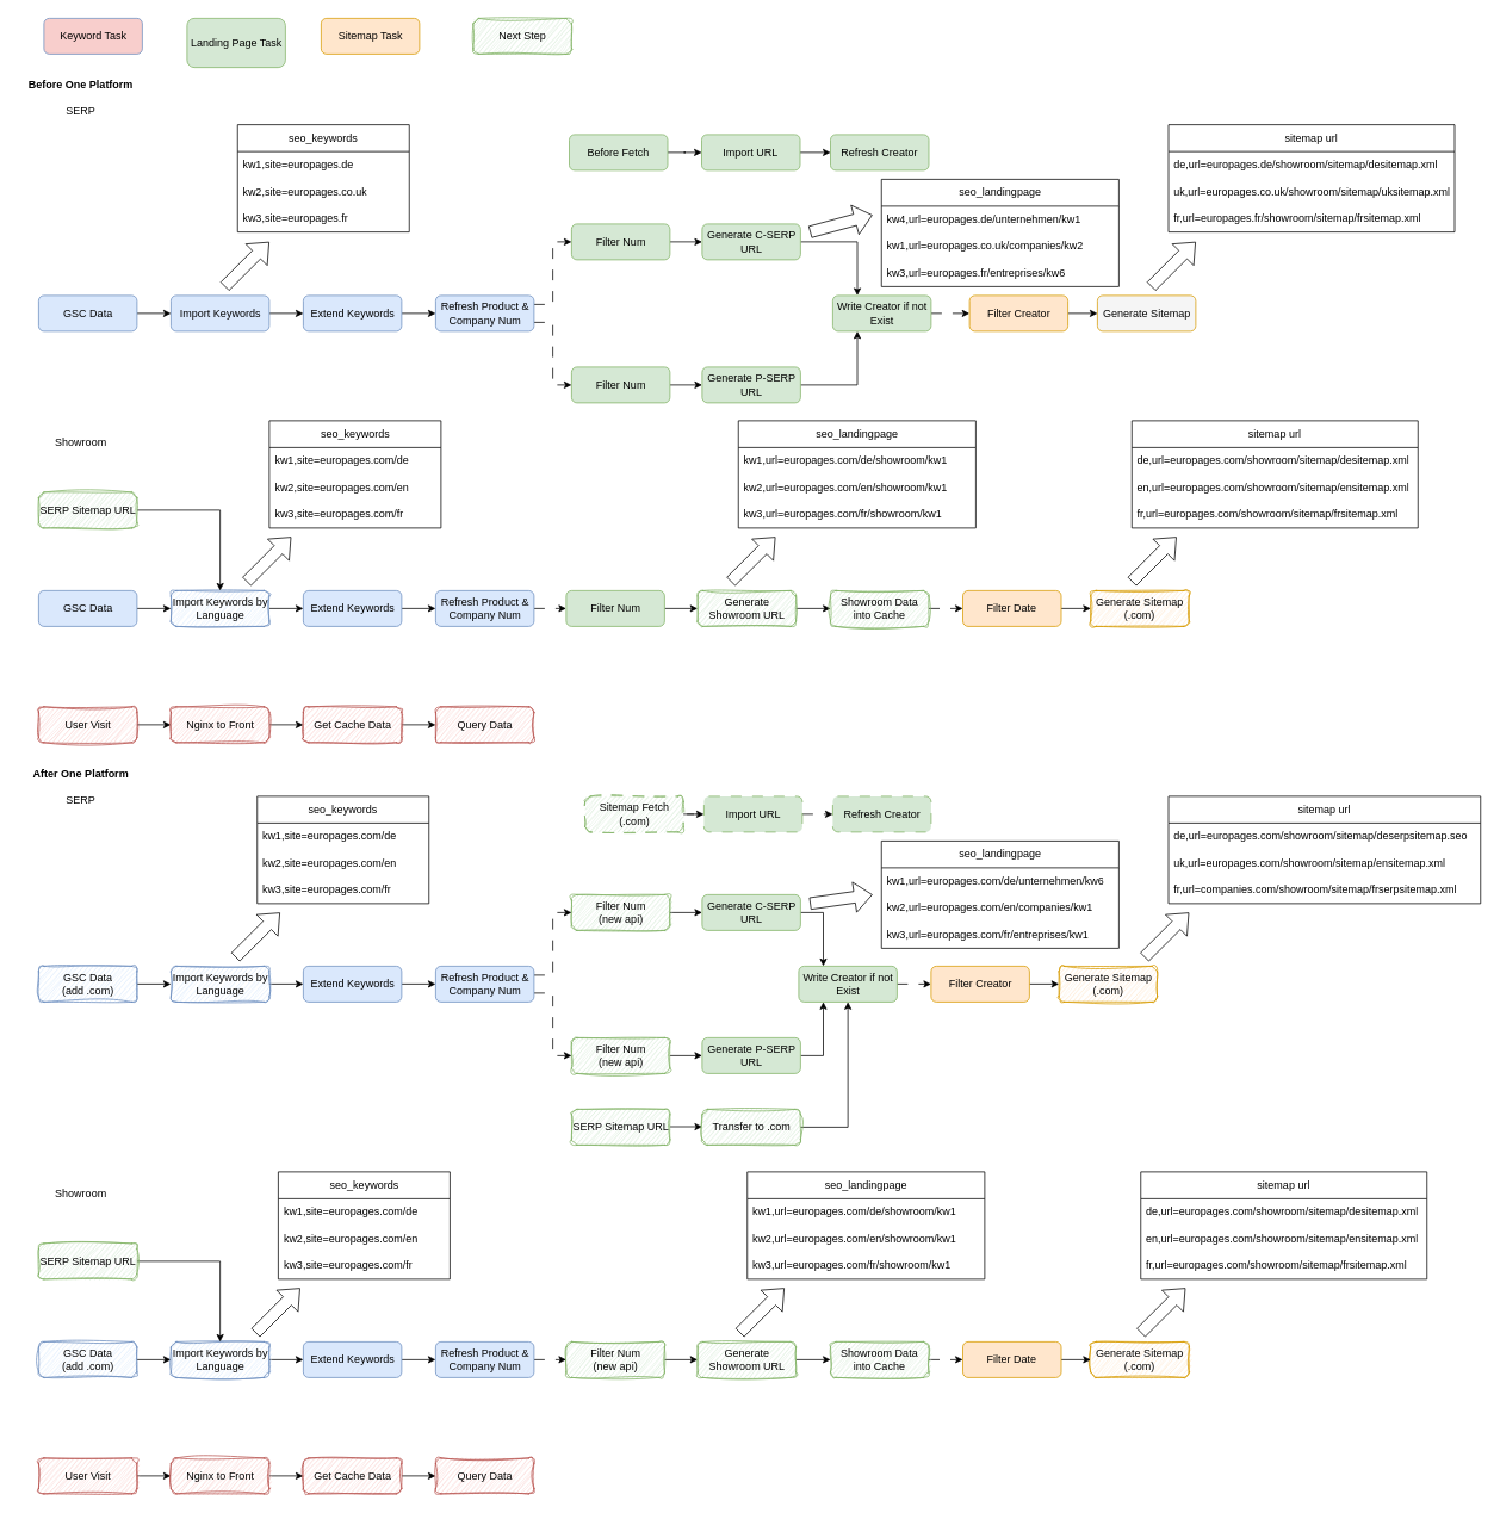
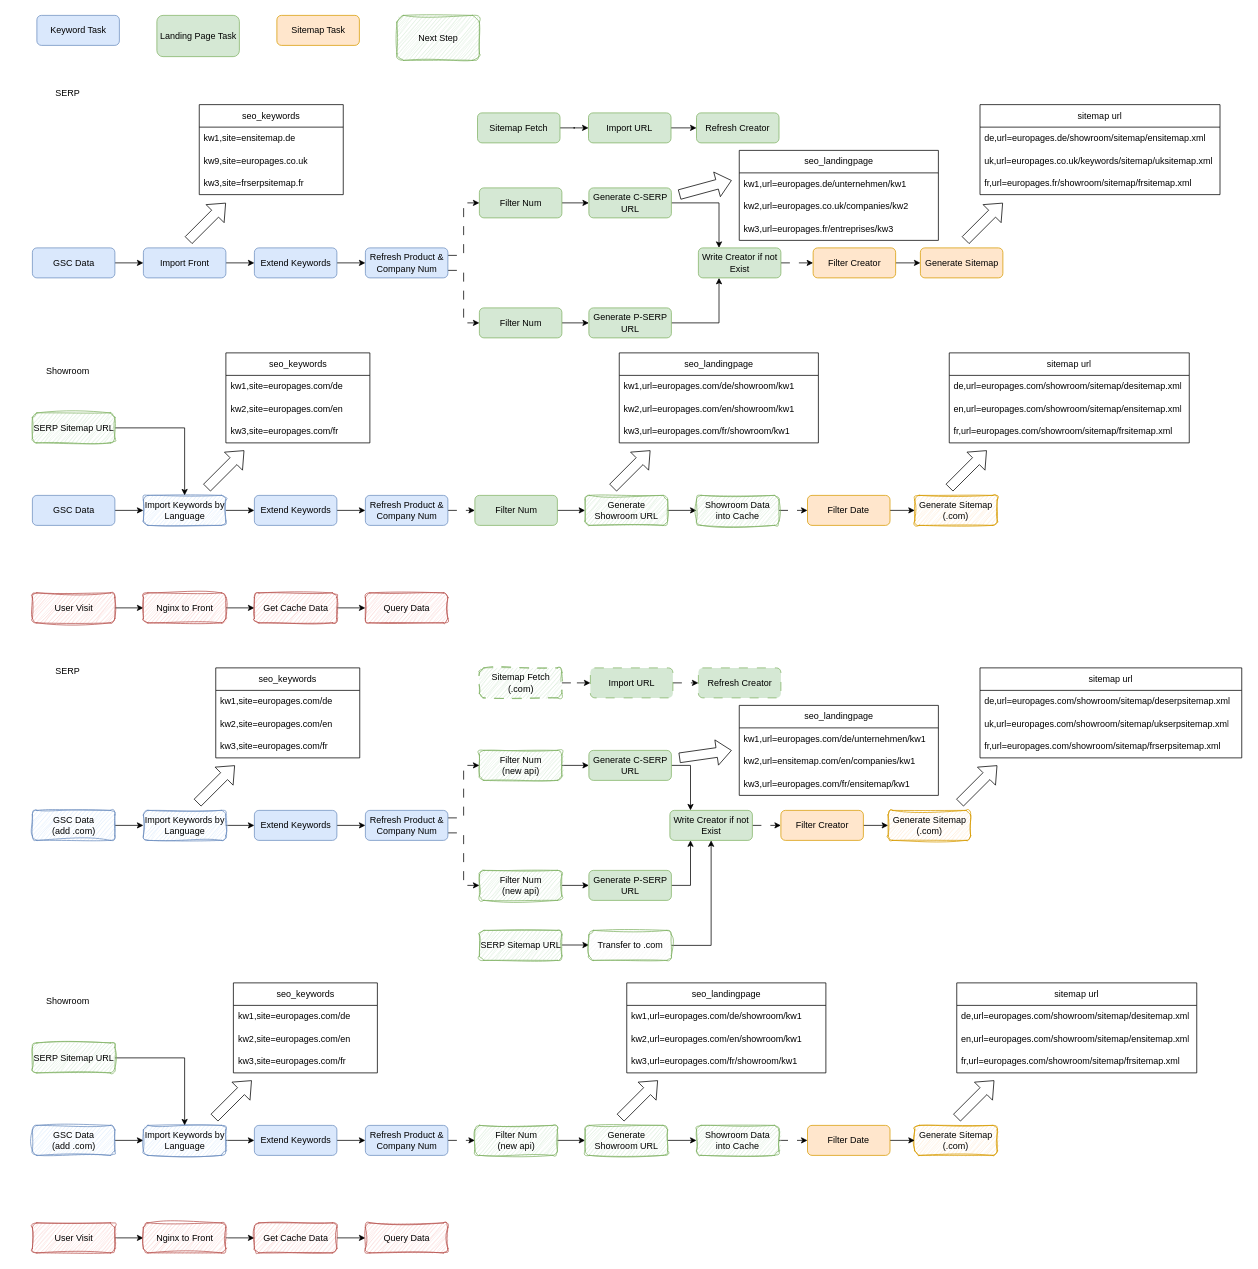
- <mxCell id="23" value="Keyword Task" style="rounded=1;whiteSpace=wrap;html=1;fillColor=#f8cecc;strokeColor=#6c8ebf;" parent="1" vertex="1"><mxGeometry x="48.5" y="20" width="110" height="40" as="geometry" /></mxCell>
+ <mxCell id="23" value="Keyword Task" style="rounded=1;whiteSpace=wrap;html=1;fillColor=#dae8fc;strokeColor=#6c8ebf;" parent="1" vertex="1"><mxGeometry x="48.5" y="20" width="110" height="40" as="geometry" /></mxCell>
- <mxCell id="25" value="Sitemap Task" style="rounded=1;whiteSpace=wrap;html=1;fillColor=#ffe6cc;strokeColor=#d79b00;" parent="1" vertex="1"><mxGeometry x="358.5" y="20" width="110" height="40" as="geometry" /></mxCell>
+ <mxCell id="25" value="Sitemap Task" style="rounded=1;whiteSpace=wrap;html=1;fillColor=#ffe6cc;strokeColor=#d79b00;" parent="1" vertex="1"><mxGeometry x="368.5" y="20" width="110" height="40" as="geometry" /></mxCell>
- <mxCell id="29" value="Next Step" style="rounded=1;whiteSpace=wrap;html=1;fillColor=#d5e8d4;strokeColor=#82b366;sketch=1;curveFitting=1;jiggle=2;" parent="1" vertex="1"><mxGeometry x="528.5" y="20" width="110" height="40" as="geometry" /></mxCell>
+ <mxCell id="29" value="Next Step" style="rounded=1;whiteSpace=wrap;html=1;fillColor=#d5e8d4;strokeColor=#82b366;sketch=1;curveFitting=1;jiggle=2;" parent="1" vertex="1"><mxGeometry x="528.5" y="20" width="110" height="60" as="geometry" /></mxCell>
- <mxCell id="115" value="Before One Platform" style="text;html=1;align=center;verticalAlign=middle;whiteSpace=wrap;rounded=0;fontStyle=1" parent="1" vertex="1"><mxGeometry x="20" y="79" width="140" height="30" as="geometry" /></mxCell>
- <mxCell id="17" value="Before Fetch" style="rounded=1;whiteSpace=wrap;html=1;fillColor=#d5e8d4;strokeColor=#82b366;" parent="1" vertex="1"><mxGeometry x="636" y="150" width="110" height="40" as="geometry" /></mxCell>
+ <mxCell id="17" value="Sitemap Fetch" style="rounded=1;whiteSpace=wrap;html=1;fillColor=#d5e8d4;strokeColor=#82b366;" parent="1" vertex="1"><mxGeometry x="636" y="150" width="110" height="40" as="geometry" /></mxCell>
- <mxCell id="145" value="kw1,site=europages.de" style="text;strokeColor=none;fillColor=none;align=left;verticalAlign=middle;spacingLeft=4;spacingRight=4;overflow=hidden;points=[[0,0.5],[1,0.5]];portConstraint=eastwest;rotatable=0;whiteSpace=wrap;html=1;" vertex="1" parent="144"><mxGeometry y="30" width="192" height="30" as="geometry" /></mxCell>
+ <mxCell id="145" value="kw1,site=ensitemap.de" style="text;strokeColor=none;fillColor=none;align=left;verticalAlign=middle;spacingLeft=4;spacingRight=4;overflow=hidden;points=[[0,0.5],[1,0.5]];portConstraint=eastwest;rotatable=0;whiteSpace=wrap;html=1;" vertex="1" parent="144"><mxGeometry y="30" width="192" height="30" as="geometry" /></mxCell>
- <mxCell id="135" value="de,url=europages.de/showroom/sitemap/desitemap.xml" style="text;strokeColor=none;fillColor=none;align=left;verticalAlign=middle;spacingLeft=4;spacingRight=4;overflow=hidden;points=[[0,0.5],[1,0.5]];portConstraint=eastwest;rotatable=0;whiteSpace=wrap;html=1;" vertex="1" parent="134"><mxGeometry y="30" width="320" height="30" as="geometry" /></mxCell>
+ <mxCell id="135" value="de,url=europages.de/showroom/sitemap/ensitemap.xml" style="text;strokeColor=none;fillColor=none;align=left;verticalAlign=middle;spacingLeft=4;spacingRight=4;overflow=hidden;points=[[0,0.5],[1,0.5]];portConstraint=eastwest;rotatable=0;whiteSpace=wrap;html=1;" vertex="1" parent="134"><mxGeometry y="30" width="320" height="30" as="geometry" /></mxCell>
- <mxCell id="146" value="kw2,site=europages.co.uk" style="text;strokeColor=none;fillColor=none;align=left;verticalAlign=middle;spacingLeft=4;spacingRight=4;overflow=hidden;points=[[0,0.5],[1,0.5]];portConstraint=eastwest;rotatable=0;whiteSpace=wrap;html=1;" vertex="1" parent="144"><mxGeometry y="60" width="192" height="30" as="geometry" /></mxCell>
+ <mxCell id="146" value="kw9,site=europages.co.uk" style="text;strokeColor=none;fillColor=none;align=left;verticalAlign=middle;spacingLeft=4;spacingRight=4;overflow=hidden;points=[[0,0.5],[1,0.5]];portConstraint=eastwest;rotatable=0;whiteSpace=wrap;html=1;" vertex="1" parent="144"><mxGeometry y="60" width="192" height="30" as="geometry" /></mxCell>
- <mxCell id="136" value="uk,url=europages.co.uk/showroom/sitemap/uksitemap.xml" style="text;strokeColor=none;fillColor=none;align=left;verticalAlign=middle;spacingLeft=4;spacingRight=4;overflow=hidden;points=[[0,0.5],[1,0.5]];portConstraint=eastwest;rotatable=0;whiteSpace=wrap;html=1;" vertex="1" parent="134"><mxGeometry y="60" width="320" height="30" as="geometry" /></mxCell>
+ <mxCell id="136" value="uk,url=europages.co.uk/keywords/sitemap/uksitemap.xml" style="text;strokeColor=none;fillColor=none;align=left;verticalAlign=middle;spacingLeft=4;spacingRight=4;overflow=hidden;points=[[0,0.5],[1,0.5]];portConstraint=eastwest;rotatable=0;whiteSpace=wrap;html=1;" vertex="1" parent="134"><mxGeometry y="60" width="320" height="30" as="geometry" /></mxCell>
- <mxCell id="147" value="kw3,site=europages.fr" style="text;strokeColor=none;fillColor=none;align=left;verticalAlign=middle;spacingLeft=4;spacingRight=4;overflow=hidden;points=[[0,0.5],[1,0.5]];portConstraint=eastwest;rotatable=0;whiteSpace=wrap;html=1;" vertex="1" parent="144"><mxGeometry y="90" width="192" height="30" as="geometry" /></mxCell>
+ <mxCell id="147" value="kw3,site=frserpsitemap.fr" style="text;strokeColor=none;fillColor=none;align=left;verticalAlign=middle;spacingLeft=4;spacingRight=4;overflow=hidden;points=[[0,0.5],[1,0.5]];portConstraint=eastwest;rotatable=0;whiteSpace=wrap;html=1;" vertex="1" parent="144"><mxGeometry y="90" width="192" height="30" as="geometry" /></mxCell>
- <mxCell id="140" value="kw4,url=europages.de/unternehmen/kw1" style="text;strokeColor=none;fillColor=none;align=left;verticalAlign=middle;spacingLeft=4;spacingRight=4;overflow=hidden;points=[[0,0.5],[1,0.5]];portConstraint=eastwest;rotatable=0;whiteSpace=wrap;html=1;" vertex="1" parent="139"><mxGeometry y="30" width="265.5" height="30" as="geometry" /></mxCell>
+ <mxCell id="140" value="kw1,url=europages.de/unternehmen/kw1" style="text;strokeColor=none;fillColor=none;align=left;verticalAlign=middle;spacingLeft=4;spacingRight=4;overflow=hidden;points=[[0,0.5],[1,0.5]];portConstraint=eastwest;rotatable=0;whiteSpace=wrap;html=1;" vertex="1" parent="139"><mxGeometry y="30" width="265.5" height="30" as="geometry" /></mxCell>
- <mxCell id="141" value="kw1,url=europages.co.uk/companies/kw2" style="text;strokeColor=none;fillColor=none;align=left;verticalAlign=middle;spacingLeft=4;spacingRight=4;overflow=hidden;points=[[0,0.5],[1,0.5]];portConstraint=eastwest;rotatable=0;whiteSpace=wrap;html=1;" vertex="1" parent="139"><mxGeometry y="60" width="265.5" height="30" as="geometry" /></mxCell>
+ <mxCell id="141" value="kw2,url=europages.co.uk/companies/kw2" style="text;strokeColor=none;fillColor=none;align=left;verticalAlign=middle;spacingLeft=4;spacingRight=4;overflow=hidden;points=[[0,0.5],[1,0.5]];portConstraint=eastwest;rotatable=0;whiteSpace=wrap;html=1;" vertex="1" parent="139"><mxGeometry y="60" width="265.5" height="30" as="geometry" /></mxCell>
- <mxCell id="142" value="kw3,url=europages.fr/entreprises/kw6" style="text;strokeColor=none;fillColor=none;align=left;verticalAlign=middle;spacingLeft=4;spacingRight=4;overflow=hidden;points=[[0,0.5],[1,0.5]];portConstraint=eastwest;rotatable=0;whiteSpace=wrap;html=1;" vertex="1" parent="139"><mxGeometry y="90" width="265.5" height="30" as="geometry" /></mxCell>
+ <mxCell id="142" value="kw3,url=europages.fr/entreprises/kw3" style="text;strokeColor=none;fillColor=none;align=left;verticalAlign=middle;spacingLeft=4;spacingRight=4;overflow=hidden;points=[[0,0.5],[1,0.5]];portConstraint=eastwest;rotatable=0;whiteSpace=wrap;html=1;" vertex="1" parent="139"><mxGeometry y="90" width="265.5" height="30" as="geometry" /></mxCell>
- <mxCell id="5" value="Import Keywords" style="rounded=1;whiteSpace=wrap;html=1;fillColor=#dae8fc;strokeColor=#6c8ebf;" parent="1" vertex="1"><mxGeometry x="190.5" y="330" width="110" height="40" as="geometry" /></mxCell>
+ <mxCell id="5" value="Import Front" style="rounded=1;whiteSpace=wrap;html=1;fillColor=#dae8fc;strokeColor=#6c8ebf;" parent="1" vertex="1"><mxGeometry x="190.5" y="330" width="110" height="40" as="geometry" /></mxCell>
- <mxCell id="20" value="Generate Sitemap" style="rounded=1;whiteSpace=wrap;html=1;fillColor=#f5f5f5;strokeColor=#d79b00;" parent="1" vertex="1"><mxGeometry x="1226.5" y="330" width="110" height="40" as="geometry" /></mxCell>
+ <mxCell id="20" value="Generate Sitemap" style="rounded=1;whiteSpace=wrap;html=1;fillColor=#ffe6cc;strokeColor=#d79b00;" parent="1" vertex="1"><mxGeometry x="1226.5" y="330" width="110" height="40" as="geometry" /></mxCell>
- <mxCell id="33" value="After One Platform" style="text;html=1;align=center;verticalAlign=middle;whiteSpace=wrap;rounded=0;fontStyle=1" parent="1" vertex="1"><mxGeometry x="35" y="850" width="110" height="30" as="geometry" /></mxCell>
- <mxCell id="48" value="Sitemap Fetch&lt;div&gt;(.com)&lt;/div&gt;" style="rounded=1;whiteSpace=wrap;html=1;fillColor=#d5e8d4;strokeColor=#82b366;sketch=1;curveFitting=1;jiggle=2;dashed=1;dashPattern=12 12;" parent="1" vertex="1"><mxGeometry x="653.5" y="890" width="110" height="40" as="geometry" /></mxCell>
+ <mxCell id="48" value="Sitemap Fetch&lt;div&gt;(.com)&lt;/div&gt;" style="rounded=1;whiteSpace=wrap;html=1;fillColor=#d5e8d4;strokeColor=#82b366;sketch=1;curveFitting=1;jiggle=2;dashed=1;dashPattern=12 12;" parent="1" vertex="1"><mxGeometry x="638.5" y="890" width="110" height="40" as="geometry" /></mxCell>
- <mxCell id="161" value="de,url=europages.com/showroom/sitemap/deserpsitemap.seo" style="text;strokeColor=none;fillColor=none;align=left;verticalAlign=middle;spacingLeft=4;spacingRight=4;overflow=hidden;points=[[0,0.5],[1,0.5]];portConstraint=eastwest;rotatable=0;whiteSpace=wrap;html=1;" vertex="1" parent="160"><mxGeometry y="30" width="349" height="30" as="geometry" /></mxCell>
+ <mxCell id="161" value="de,url=europages.com/showroom/sitemap/deserpsitemap.xml" style="text;strokeColor=none;fillColor=none;align=left;verticalAlign=middle;spacingLeft=4;spacingRight=4;overflow=hidden;points=[[0,0.5],[1,0.5]];portConstraint=eastwest;rotatable=0;whiteSpace=wrap;html=1;" vertex="1" parent="160"><mxGeometry y="30" width="349" height="30" as="geometry" /></mxCell>
- <mxCell id="162" value="uk,url=europages.com/showroom/sitemap/ensitemap.xml" style="text;strokeColor=none;fillColor=none;align=left;verticalAlign=middle;spacingLeft=4;spacingRight=4;overflow=hidden;points=[[0,0.5],[1,0.5]];portConstraint=eastwest;rotatable=0;whiteSpace=wrap;html=1;" vertex="1" parent="160"><mxGeometry y="60" width="349" height="30" as="geometry" /></mxCell>
+ <mxCell id="162" value="uk,url=europages.com/showroom/sitemap/ukserpsitemap.xml" style="text;strokeColor=none;fillColor=none;align=left;verticalAlign=middle;spacingLeft=4;spacingRight=4;overflow=hidden;points=[[0,0.5],[1,0.5]];portConstraint=eastwest;rotatable=0;whiteSpace=wrap;html=1;" vertex="1" parent="160"><mxGeometry y="60" width="349" height="30" as="geometry" /></mxCell>
- <mxCell id="156" value="kw1,url=europages.com/de/unternehmen/kw6" style="text;strokeColor=none;fillColor=none;align=left;verticalAlign=middle;spacingLeft=4;spacingRight=4;overflow=hidden;points=[[0,0.5],[1,0.5]];portConstraint=eastwest;rotatable=0;whiteSpace=wrap;html=1;" vertex="1" parent="155"><mxGeometry y="30" width="265.5" height="30" as="geometry" /></mxCell>
+ <mxCell id="156" value="kw1,url=europages.com/de/unternehmen/kw1" style="text;strokeColor=none;fillColor=none;align=left;verticalAlign=middle;spacingLeft=4;spacingRight=4;overflow=hidden;points=[[0,0.5],[1,0.5]];portConstraint=eastwest;rotatable=0;whiteSpace=wrap;html=1;" vertex="1" parent="155"><mxGeometry y="30" width="265.5" height="30" as="geometry" /></mxCell>
- <mxCell id="163" value="fr,url=companies.com/showroom/sitemap/frserpsitemap.xml" style="text;strokeColor=none;fillColor=none;align=left;verticalAlign=middle;spacingLeft=4;spacingRight=4;overflow=hidden;points=[[0,0.5],[1,0.5]];portConstraint=eastwest;rotatable=0;whiteSpace=wrap;html=1;" vertex="1" parent="160"><mxGeometry y="90" width="349" height="30" as="geometry" /></mxCell>
+ <mxCell id="163" value="fr,url=europages.com/showroom/sitemap/frserpsitemap.xml" style="text;strokeColor=none;fillColor=none;align=left;verticalAlign=middle;spacingLeft=4;spacingRight=4;overflow=hidden;points=[[0,0.5],[1,0.5]];portConstraint=eastwest;rotatable=0;whiteSpace=wrap;html=1;" vertex="1" parent="160"><mxGeometry y="90" width="349" height="30" as="geometry" /></mxCell>
- <mxCell id="157" value="kw2,url=europages.com/en/companies/kw1" style="text;strokeColor=none;fillColor=none;align=left;verticalAlign=middle;spacingLeft=4;spacingRight=4;overflow=hidden;points=[[0,0.5],[1,0.5]];portConstraint=eastwest;rotatable=0;whiteSpace=wrap;html=1;" vertex="1" parent="155"><mxGeometry y="60" width="265.5" height="30" as="geometry" /></mxCell>
+ <mxCell id="157" value="kw2,url=ensitemap.com/en/companies/kw1" style="text;strokeColor=none;fillColor=none;align=left;verticalAlign=middle;spacingLeft=4;spacingRight=4;overflow=hidden;points=[[0,0.5],[1,0.5]];portConstraint=eastwest;rotatable=0;whiteSpace=wrap;html=1;" vertex="1" parent="155"><mxGeometry y="60" width="265.5" height="30" as="geometry" /></mxCell>
- <mxCell id="158" value="kw3,url=europages.com/fr/entreprises/kw1" style="text;strokeColor=none;fillColor=none;align=left;verticalAlign=middle;spacingLeft=4;spacingRight=4;overflow=hidden;points=[[0,0.5],[1,0.5]];portConstraint=eastwest;rotatable=0;whiteSpace=wrap;html=1;" vertex="1" parent="155"><mxGeometry y="90" width="265.5" height="30" as="geometry" /></mxCell>
+ <mxCell id="158" value="kw3,url=europages.com/fr/ensitemap/kw1" style="text;strokeColor=none;fillColor=none;align=left;verticalAlign=middle;spacingLeft=4;spacingRight=4;overflow=hidden;points=[[0,0.5],[1,0.5]];portConstraint=eastwest;rotatable=0;whiteSpace=wrap;html=1;" vertex="1" parent="155"><mxGeometry y="90" width="265.5" height="30" as="geometry" /></mxCell>
- <mxCell id="63" value="Transfer to .com" style="rounded=1;whiteSpace=wrap;html=1;fillColor=#d5e8d4;strokeColor=#82b366;sketch=1;curveFitting=1;jiggle=2;" parent="1" vertex="1"><mxGeometry x="784.5" y="1240" width="110" height="40" as="geometry" /></mxCell>
+ <mxCell id="63" value="Transfer to .com" style="rounded=1;whiteSpace=wrap;html=1;fillColor=#f5f5f5;strokeColor=#82b366;sketch=1;curveFitting=1;jiggle=2;" parent="1" vertex="1"><mxGeometry x="784.5" y="1240" width="110" height="40" as="geometry" /></mxCell>
